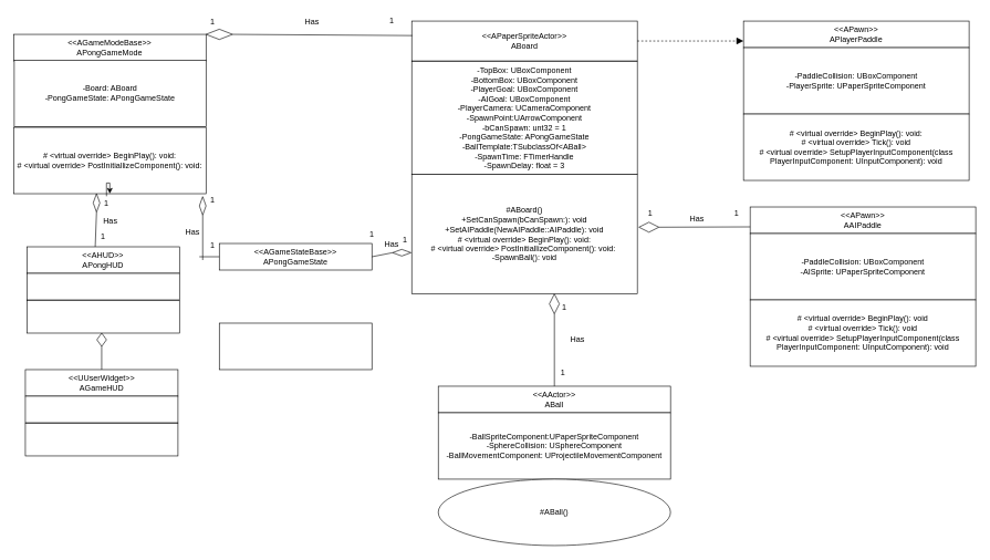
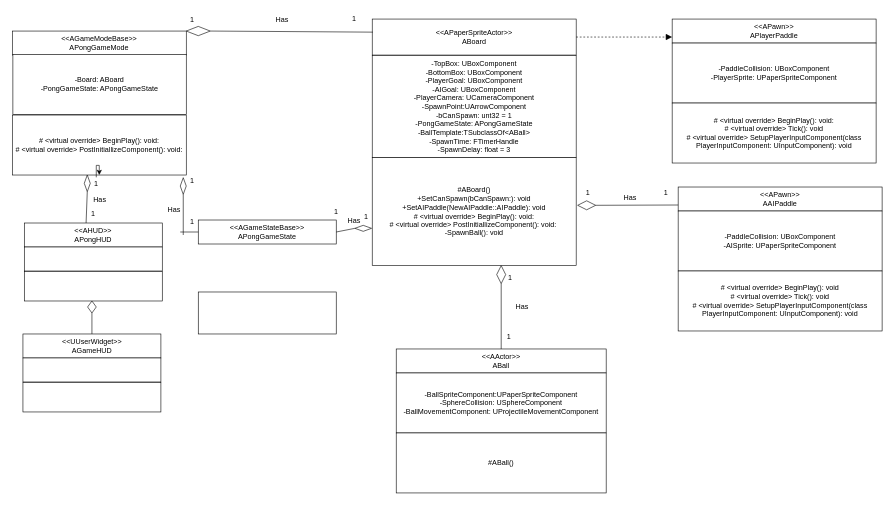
- <mxCell id="16" value="#ABall()&lt;br&gt;" style="ellipse;whiteSpace=wrap;html=1;" parent="1" vertex="1"><mxGeometry x="660" y="721" width="350" height="100" as="geometry" /></mxCell>
+ <mxCell id="16" value="#ABall()&lt;br&gt;" style="rounded=0;whiteSpace=wrap;html=1;" parent="1" vertex="1"><mxGeometry x="660" y="721" width="350" height="100" as="geometry" /></mxCell>
